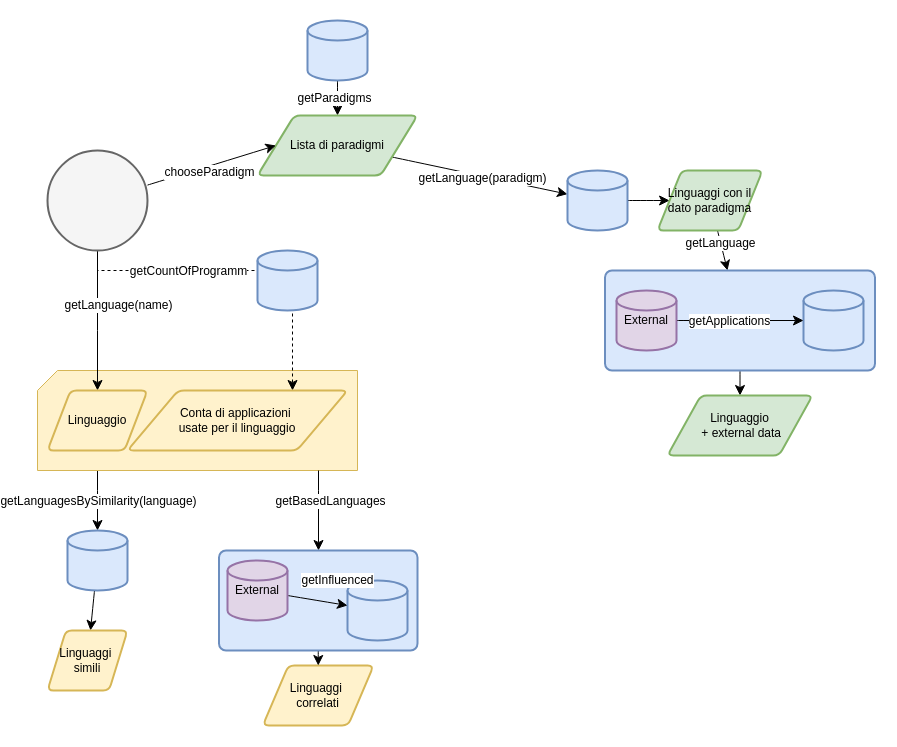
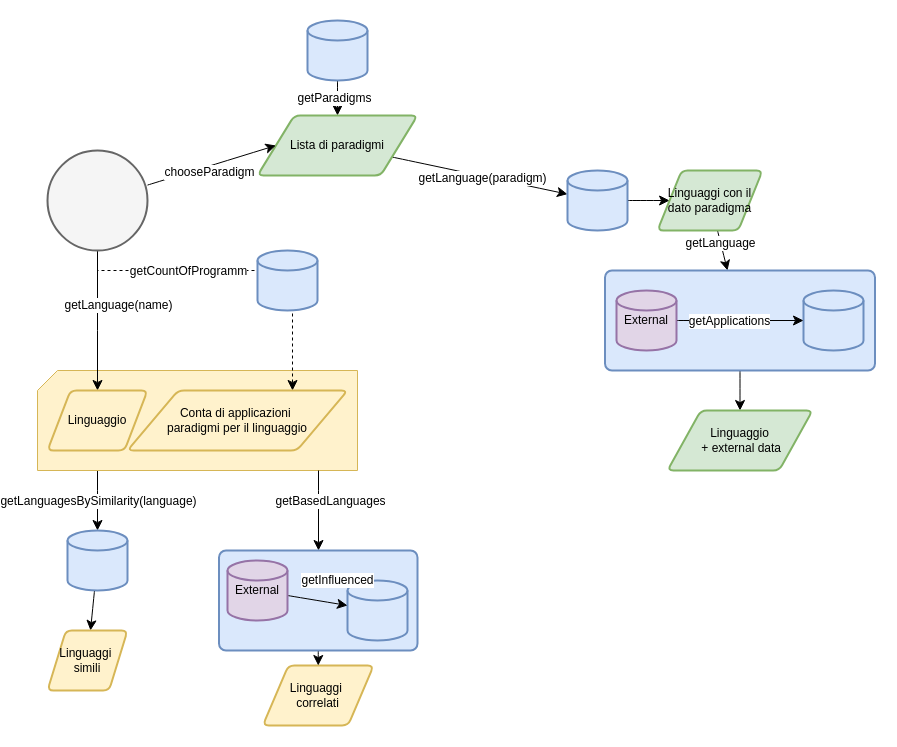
- <mxCell id="31" value="Conta di applicazioni&amp;nbsp;&lt;div&gt;usate per il linguaggio&lt;/div&gt;" style="shape=parallelogram;html=1;strokeWidth=2;perimeter=parallelogramPerimeter;whiteSpace=wrap;rounded=1;arcSize=12;size=0.23;fillColor=#fff2cc;strokeColor=#d6b656;" vertex="1" parent="1"><mxGeometry x="110" y="390" width="220" height="60" as="geometry" /></mxCell>
+ <mxCell id="31" value="Conta di applicazioni&amp;nbsp;&lt;div&gt;paradigmi per il linguaggio&lt;/div&gt;" style="shape=parallelogram;html=1;strokeWidth=2;perimeter=parallelogramPerimeter;whiteSpace=wrap;rounded=1;arcSize=12;size=0.23;fillColor=#fff2cc;strokeColor=#d6b656;" vertex="1" parent="1"><mxGeometry x="110" y="390" width="220" height="60" as="geometry" /></mxCell>
- <mxCell id="24" value="Linguaggio&lt;div&gt;&amp;nbsp;+ external data&lt;/div&gt;" style="shape=parallelogram;html=1;strokeWidth=2;perimeter=parallelogramPerimeter;whiteSpace=wrap;rounded=1;arcSize=12;size=0.23;fillColor=#d5e8d4;strokeColor=#82b366;" vertex="1" parent="1"><mxGeometry x="650" y="395" width="145" height="60" as="geometry" /></mxCell>
+ <mxCell id="24" value="Linguaggio&lt;div&gt;&amp;nbsp;+ external data&lt;/div&gt;" style="shape=parallelogram;html=1;strokeWidth=2;perimeter=parallelogramPerimeter;whiteSpace=wrap;rounded=1;arcSize=12;size=0.23;fillColor=#d5e8d4;strokeColor=#82b366;" vertex="1" parent="1"><mxGeometry x="650" y="410" width="145" height="60" as="geometry" /></mxCell>
